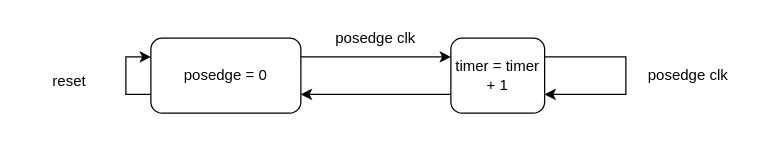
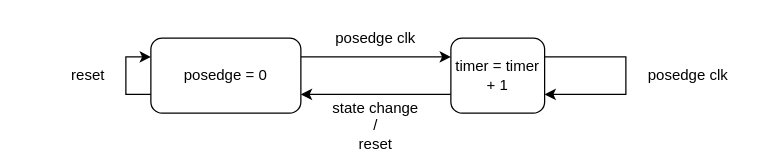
- <mxCell id="11" value="reset" style="text;html=1;strokeColor=none;fillColor=none;align=center;verticalAlign=middle;whiteSpace=wrap;rounded=0;" vertex="1" parent="1"><mxGeometry x="5" y="55" width="100" height="20" as="geometry" /></mxCell>
+ <mxCell id="11" value="reset" style="text;html=1;strokeColor=none;fillColor=none;align=center;verticalAlign=middle;whiteSpace=wrap;rounded=0;" vertex="1" parent="1"><mxGeometry x="20" y="50" width="100" height="20" as="geometry" /></mxCell>
+ <mxCell id="6" value="state change&lt;br&gt;/&lt;br&gt;reset" style="text;html=1;strokeColor=none;fillColor=none;align=center;verticalAlign=middle;whiteSpace=wrap;rounded=0;" vertex="1" parent="1"><mxGeometry x="250" y="90" width="100" height="20" as="geometry" /></mxCell>
